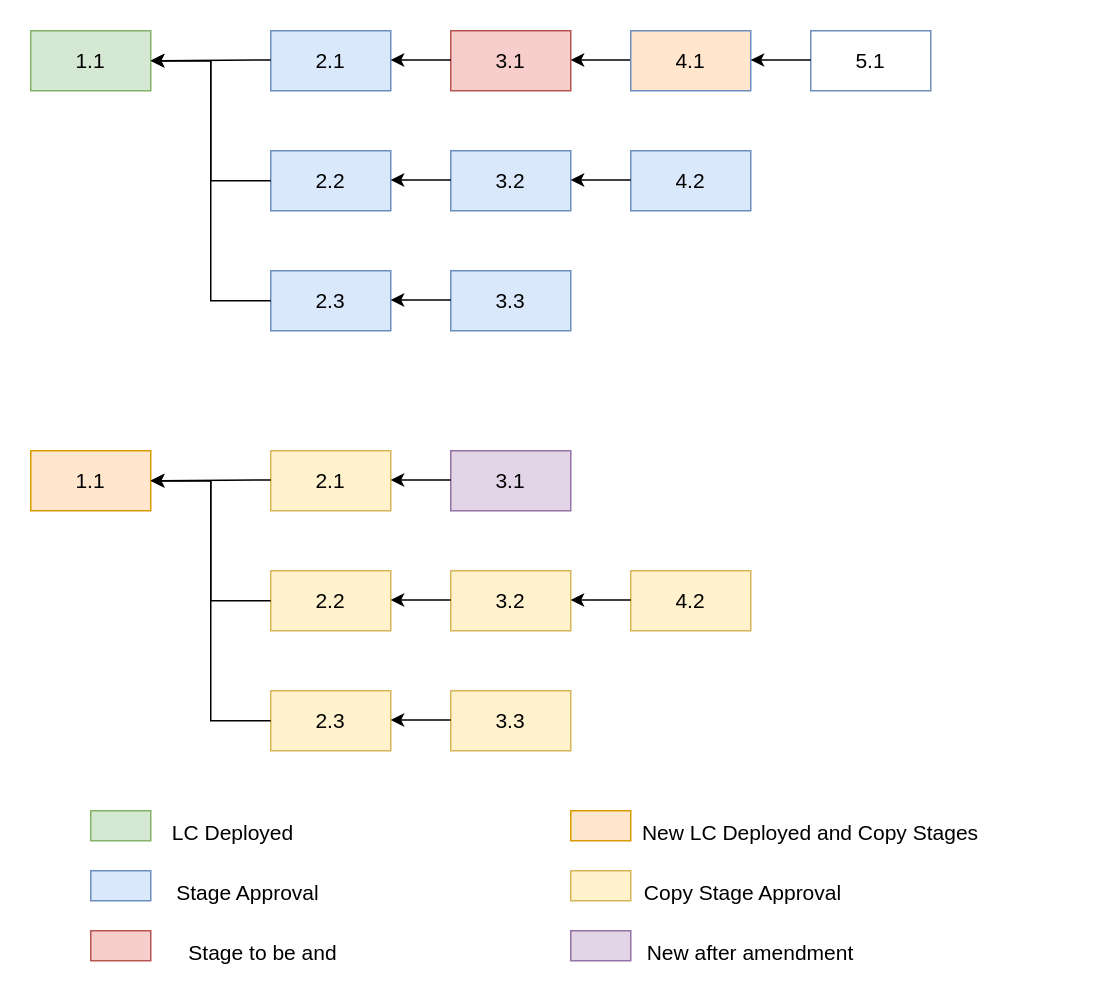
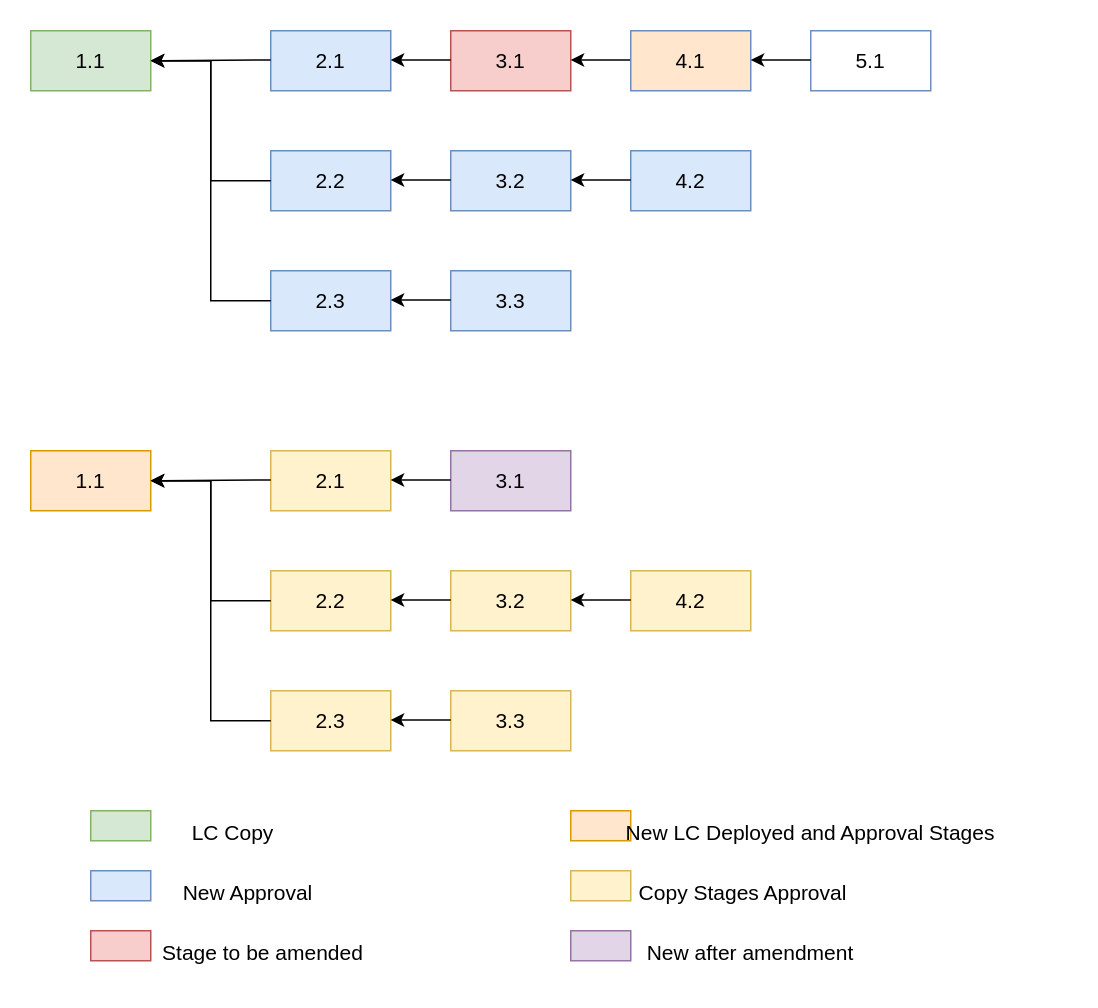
- <mxCell id="22" value="LC Deployed " style="text;html=1;strokeColor=none;fillColor=none;align=center;verticalAlign=middle;whiteSpace=wrap;rounded=0;fontSize=14;" vertex="1" parent="1"><mxGeometry x="60" y="540" width="190" height="30" as="geometry" /></mxCell>
+ <mxCell id="22" value="LC Copy " style="text;html=1;strokeColor=none;fillColor=none;align=center;verticalAlign=middle;whiteSpace=wrap;rounded=0;fontSize=14;" vertex="1" parent="1"><mxGeometry x="60" y="540" width="190" height="30" as="geometry" /></mxCell>
- <mxCell id="43" value="New LC Deployed and Copy Stages" style="text;html=1;strokeColor=none;fillColor=none;align=center;verticalAlign=middle;whiteSpace=wrap;rounded=0;fontSize=14;" vertex="1" parent="1"><mxGeometry x="370" y="540" width="340" height="30" as="geometry" /></mxCell>
+ <mxCell id="43" value="New LC Deployed and Approval Stages" style="text;html=1;strokeColor=none;fillColor=none;align=center;verticalAlign=middle;whiteSpace=wrap;rounded=0;fontSize=14;" vertex="1" parent="1"><mxGeometry x="370" y="540" width="340" height="30" as="geometry" /></mxCell>
- <mxCell id="26" value="Stage Approval" style="text;html=1;strokeColor=none;fillColor=none;align=center;verticalAlign=middle;whiteSpace=wrap;rounded=0;fontSize=14;" vertex="1" parent="1"><mxGeometry x="70" y="580" width="190" height="30" as="geometry" /></mxCell>
+ <mxCell id="26" value="New Approval" style="text;html=1;strokeColor=none;fillColor=none;align=center;verticalAlign=middle;whiteSpace=wrap;rounded=0;fontSize=14;" vertex="1" parent="1"><mxGeometry x="70" y="580" width="190" height="30" as="geometry" /></mxCell>
- <mxCell id="47" value="Copy Stage Approval" style="text;html=1;strokeColor=none;fillColor=none;align=center;verticalAlign=middle;whiteSpace=wrap;rounded=0;fontSize=14;" vertex="1" parent="1"><mxGeometry x="400" y="580" width="190" height="30" as="geometry" /></mxCell>
+ <mxCell id="47" value="Copy Stages Approval" style="text;html=1;strokeColor=none;fillColor=none;align=center;verticalAlign=middle;whiteSpace=wrap;rounded=0;fontSize=14;" vertex="1" parent="1"><mxGeometry x="400" y="580" width="190" height="30" as="geometry" /></mxCell>
- <mxCell id="25" value="Stage to be and" style="text;html=1;strokeColor=none;fillColor=none;align=center;verticalAlign=middle;whiteSpace=wrap;rounded=0;fontSize=14;" vertex="1" parent="1"><mxGeometry x="80" y="620" width="190" height="30" as="geometry" /></mxCell>
+ <mxCell id="25" value="Stage to be amended" style="text;html=1;strokeColor=none;fillColor=none;align=center;verticalAlign=middle;whiteSpace=wrap;rounded=0;fontSize=14;" vertex="1" parent="1"><mxGeometry x="80" y="620" width="190" height="30" as="geometry" /></mxCell>
